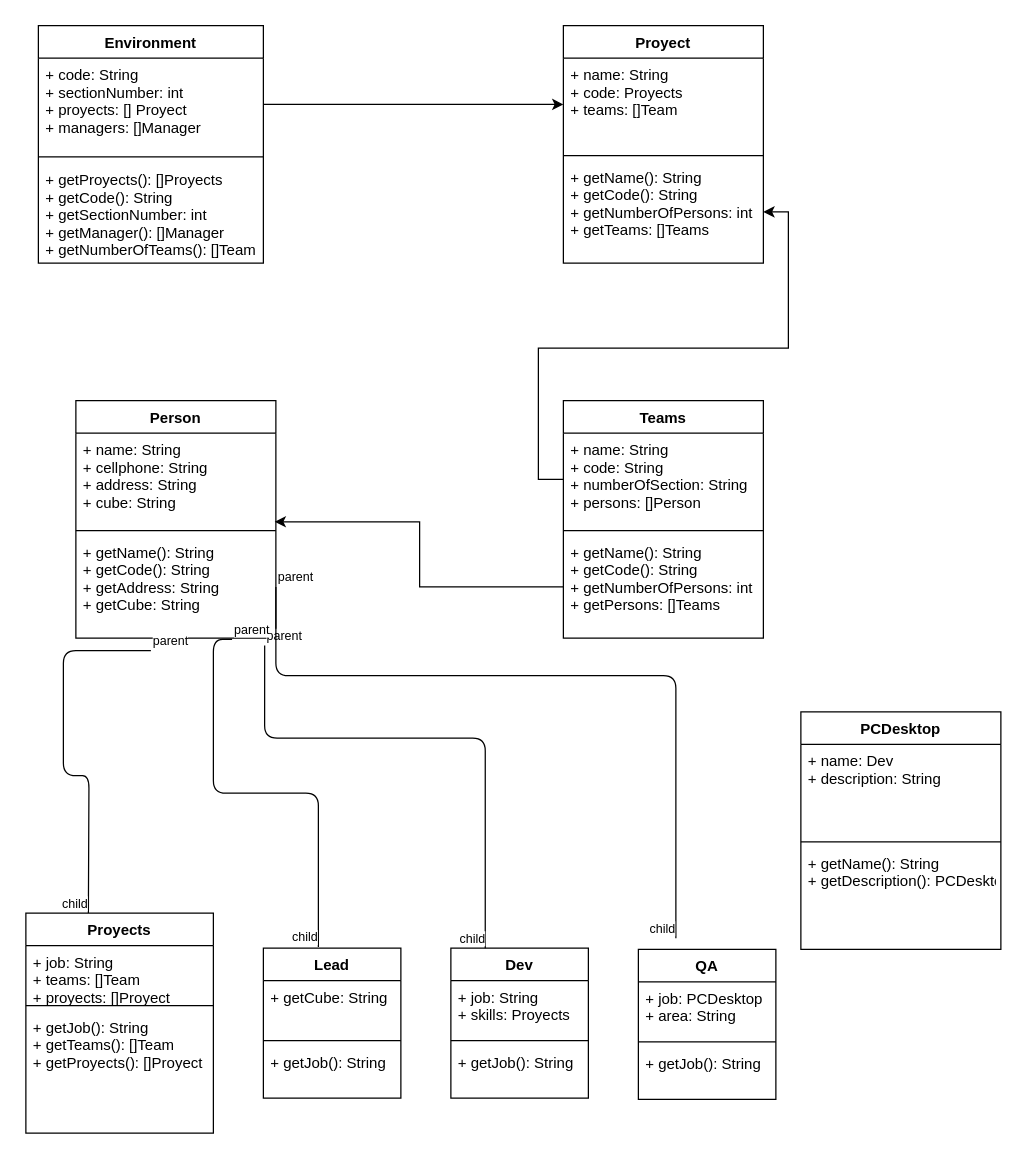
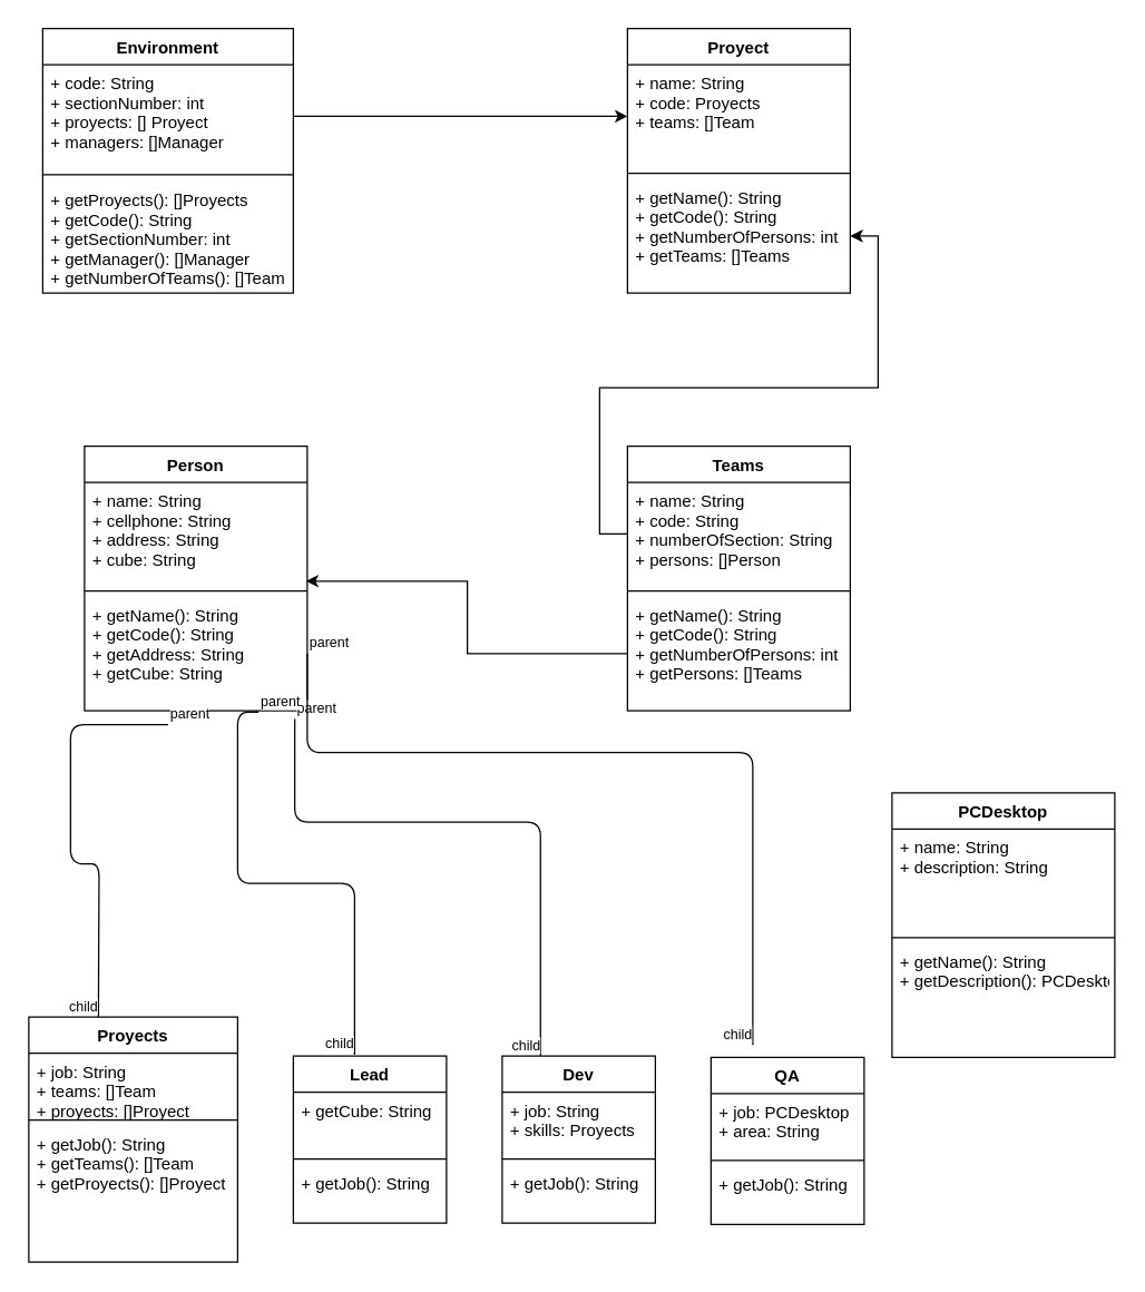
- <mxCell id="22" value="+ name: Dev&#10;+ description: String&#10;" style="text;strokeColor=none;fillColor=none;align=left;verticalAlign=top;spacingLeft=4;spacingRight=4;overflow=hidden;rotatable=0;points=[[0,0.5],[1,0.5]];portConstraint=eastwest;" vertex="1" parent="21"><mxGeometry y="26" width="160" height="74" as="geometry" /></mxCell>
+ <mxCell id="22" value="+ name: String&#10;+ description: String&#10;" style="text;strokeColor=none;fillColor=none;align=left;verticalAlign=top;spacingLeft=4;spacingRight=4;overflow=hidden;rotatable=0;points=[[0,0.5],[1,0.5]];portConstraint=eastwest;" vertex="1" parent="21"><mxGeometry y="26" width="160" height="74" as="geometry" /></mxCell>
